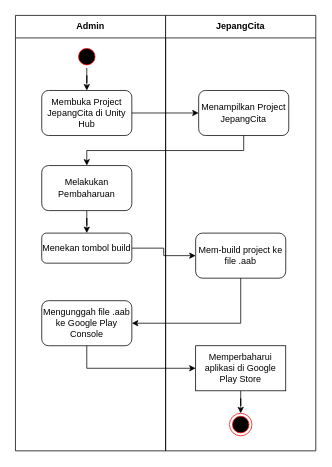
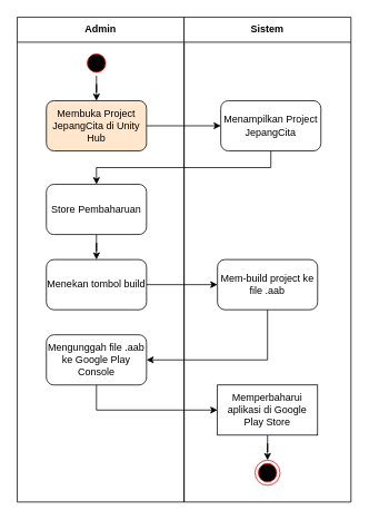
- <mxCell id="10" value="JepangCita" style="swimlane;whiteSpace=wrap;html=1;startSize=30;" parent="1" vertex="1"><mxGeometry x="220" y="20" width="200" height="580" as="geometry" /></mxCell>
+ <mxCell id="10" value="Sistem" style="swimlane;whiteSpace=wrap;html=1;startSize=30;" parent="1" vertex="1"><mxGeometry x="220" y="20" width="200" height="580" as="geometry" /></mxCell>
- <mxCell id="5" value="Membuka Project JepangCita di Unity Hub" style="rounded=1;whiteSpace=wrap;html=1;" parent="2" vertex="1"><mxGeometry x="35" y="100" width="120" height="60" as="geometry" /></mxCell>
+ <mxCell id="5" value="Membuka Project JepangCita di Unity Hub" style="rounded=1;whiteSpace=wrap;html=1;fillColor=#ffe6cc;" parent="2" vertex="1"><mxGeometry x="35" y="100" width="120" height="60" as="geometry" /></mxCell>
- <mxCell id="7" value="Melakukan Pembaharuan" style="whiteSpace=wrap;html=1;rounded=1;" parent="2" vertex="1"><mxGeometry x="35" y="200" width="120" height="60" as="geometry" /></mxCell>
+ <mxCell id="7" value="Store Pembaharuan" style="whiteSpace=wrap;html=1;rounded=1;" parent="2" vertex="1"><mxGeometry x="35" y="200" width="120" height="60" as="geometry" /></mxCell>
- <mxCell id="8" value="Menekan tombol build" style="whiteSpace=wrap;html=1;rounded=1;" vertex="1" parent="2"><mxGeometry x="35" y="290" width="120" height="40" as="geometry" /></mxCell>
+ <mxCell id="8" value="Menekan tombol build" style="whiteSpace=wrap;html=1;rounded=1;" vertex="1" parent="2"><mxGeometry x="35" y="290" width="120" height="60" as="geometry" /></mxCell>
